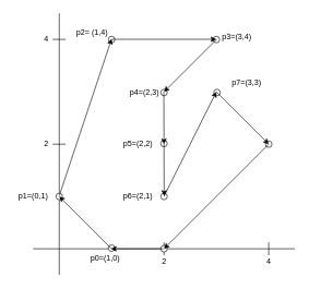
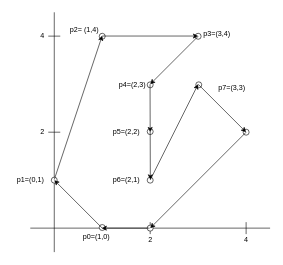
- <mxCell id="28" value="p7=(3,3)" style="text;html=1;align=center;verticalAlign=middle;resizable=0;points=[];autosize=1;" parent="1" vertex="1"><mxGeometry x="346" y="116" width="60" height="20" as="geometry" /></mxCell>
+ <mxCell id="28" value="p7=(3,3)" style="text;html=1;align=center;verticalAlign=middle;resizable=0;points=[];autosize=1;" parent="1" vertex="1"><mxGeometry x="356" y="136" width="60" height="20" as="geometry" /></mxCell>
